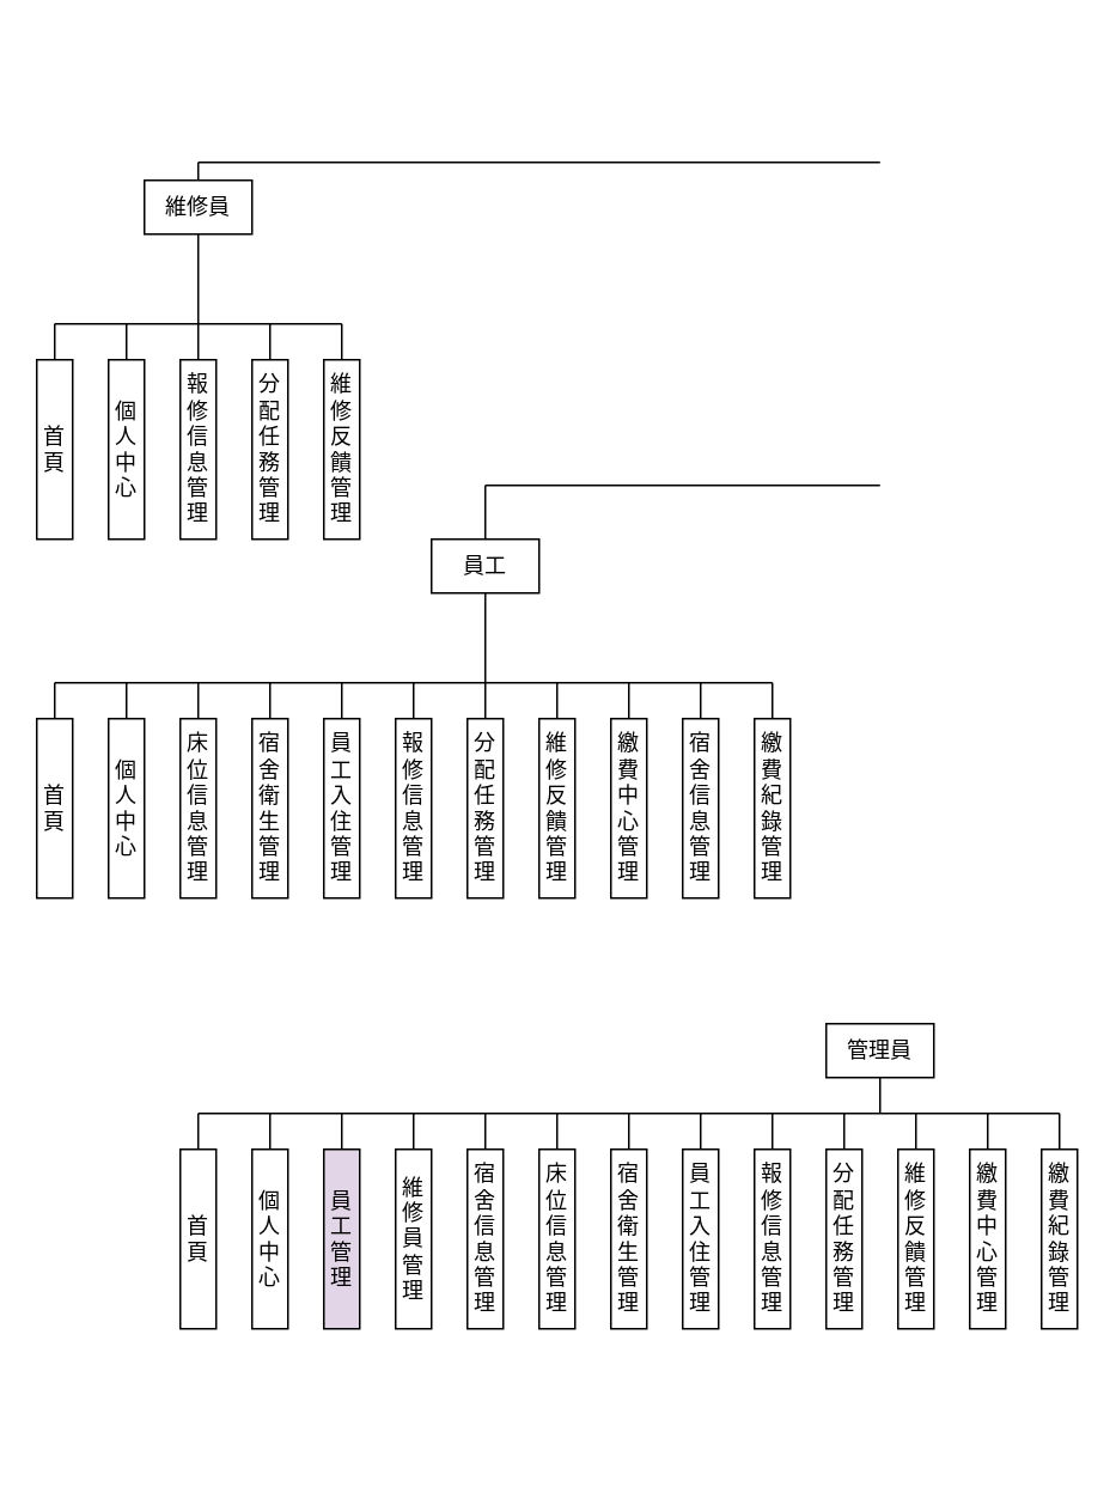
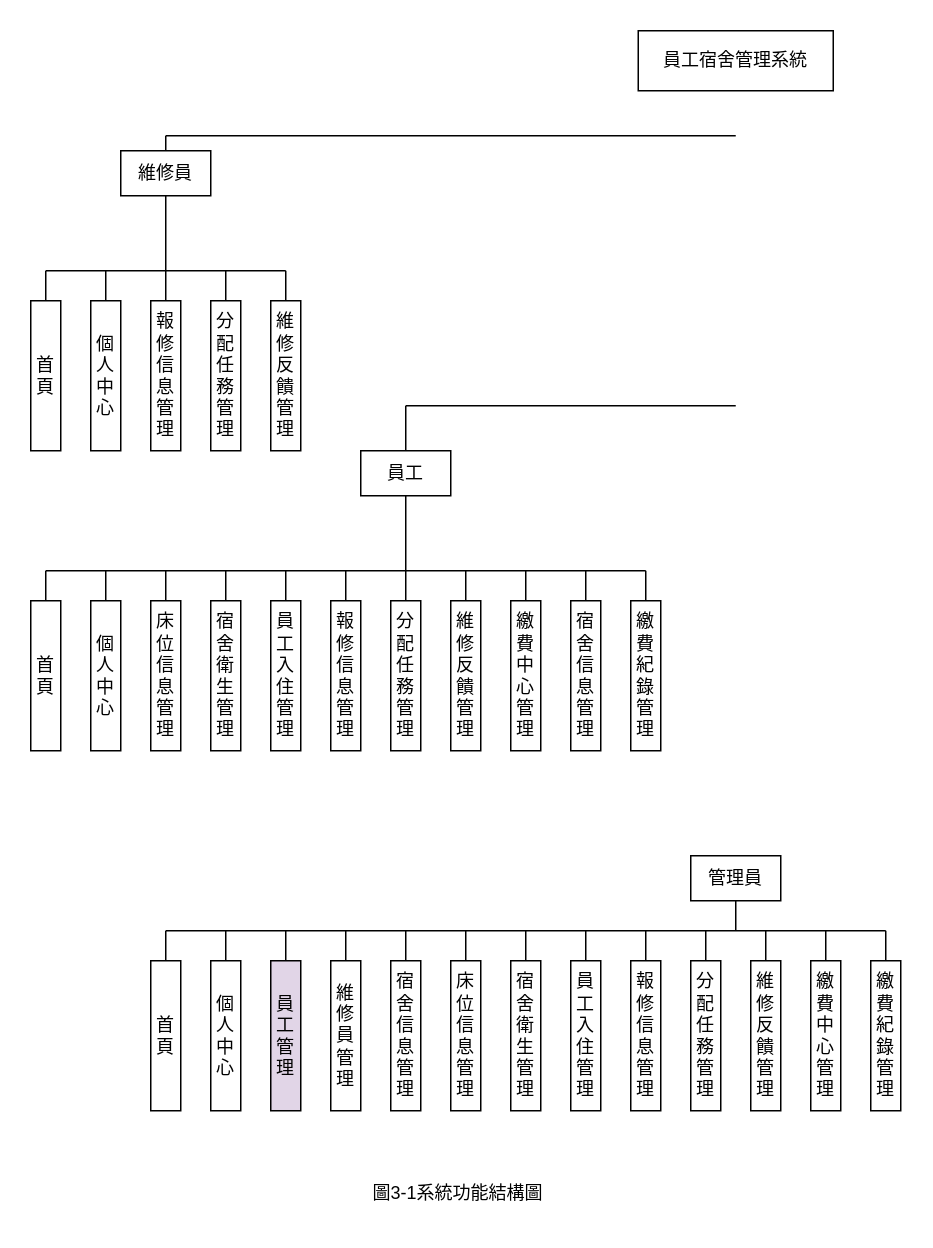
+ <mxCell id="2" value="員工宿舍管理系統" style="rounded=0;whiteSpace=wrap;html=1;" vertex="1" parent="1"><mxGeometry x="425" y="20" width="130" height="40" as="geometry" /></mxCell>
+ <mxCell id="72" value="圖3-1系統功能結構圖" style="text;html=1;strokeColor=none;fillColor=none;align=center;verticalAlign=middle;whiteSpace=wrap;rounded=0;" vertex="1" parent="1"><mxGeometry x="240" y="780" width="130" height="30" as="geometry" /></mxCell>
